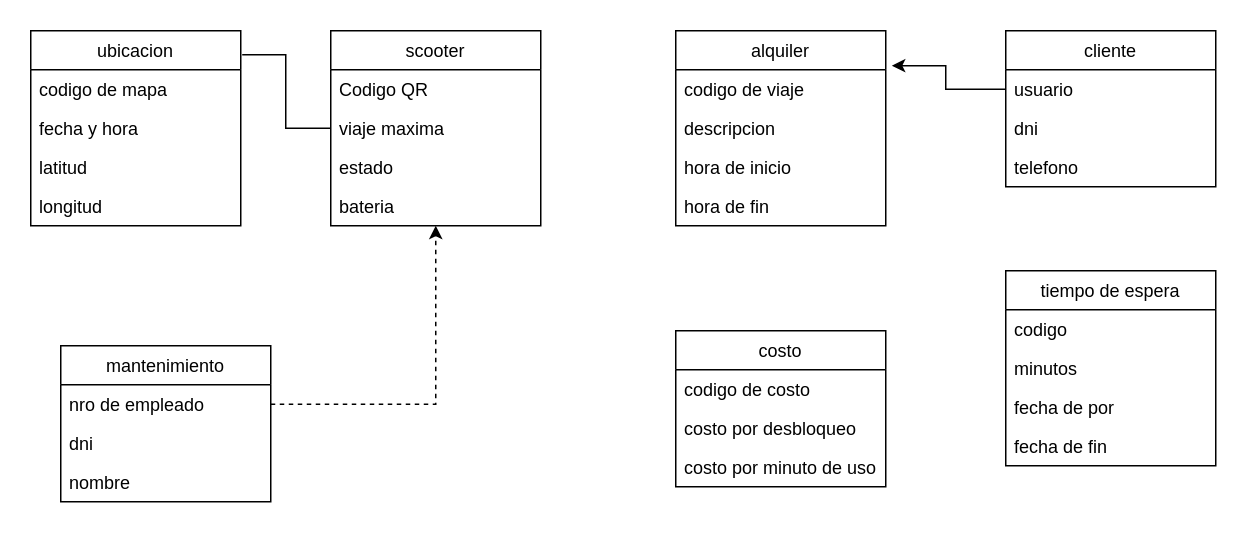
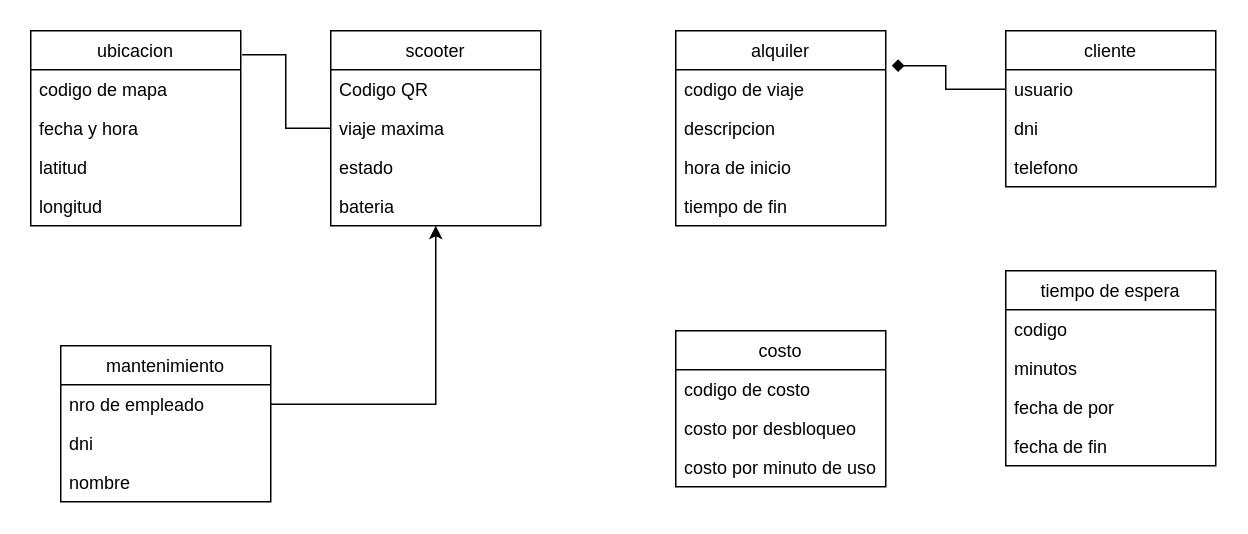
- <mxCell id="22" style="edgeStyle=orthogonalEdgeStyle;rounded=0;orthogonalLoop=1;jettySize=auto;html=1;entryX=1.029;entryY=0.179;entryDx=0;entryDy=0;entryPerimeter=0;" edge="1" parent="1" source="19" target="13"><mxGeometry relative="1" as="geometry" /></mxCell>
+ <mxCell id="22" style="edgeStyle=orthogonalEdgeStyle;rounded=0;orthogonalLoop=1;jettySize=auto;html=1;entryX=1.029;entryY=0.179;entryDx=0;entryDy=0;entryPerimeter=0;endArrow=diamond;" edge="1" parent="1" source="19" target="13"><mxGeometry relative="1" as="geometry" /></mxCell>
- <mxCell id="17" value="hora de fin" style="text;strokeColor=none;fillColor=none;align=left;verticalAlign=top;spacingLeft=4;spacingRight=4;overflow=hidden;rotatable=0;points=[[0,0.5],[1,0.5]];portConstraint=eastwest;" vertex="1" parent="13"><mxGeometry y="104" width="140" height="26" as="geometry" /></mxCell>
+ <mxCell id="17" value="tiempo de fin" style="text;strokeColor=none;fillColor=none;align=left;verticalAlign=top;spacingLeft=4;spacingRight=4;overflow=hidden;rotatable=0;points=[[0,0.5],[1,0.5]];portConstraint=eastwest;" vertex="1" parent="13"><mxGeometry y="104" width="140" height="26" as="geometry" /></mxCell>
- <mxCell id="27" style="edgeStyle=orthogonalEdgeStyle;rounded=0;orthogonalLoop=1;jettySize=auto;html=1;dashed=1;" edge="1" parent="1" source="24" target="3"><mxGeometry relative="1" as="geometry" /></mxCell>
+ <mxCell id="27" style="edgeStyle=orthogonalEdgeStyle;rounded=0;orthogonalLoop=1;jettySize=auto;html=1;" edge="1" parent="1" source="24" target="3"><mxGeometry relative="1" as="geometry" /></mxCell>
